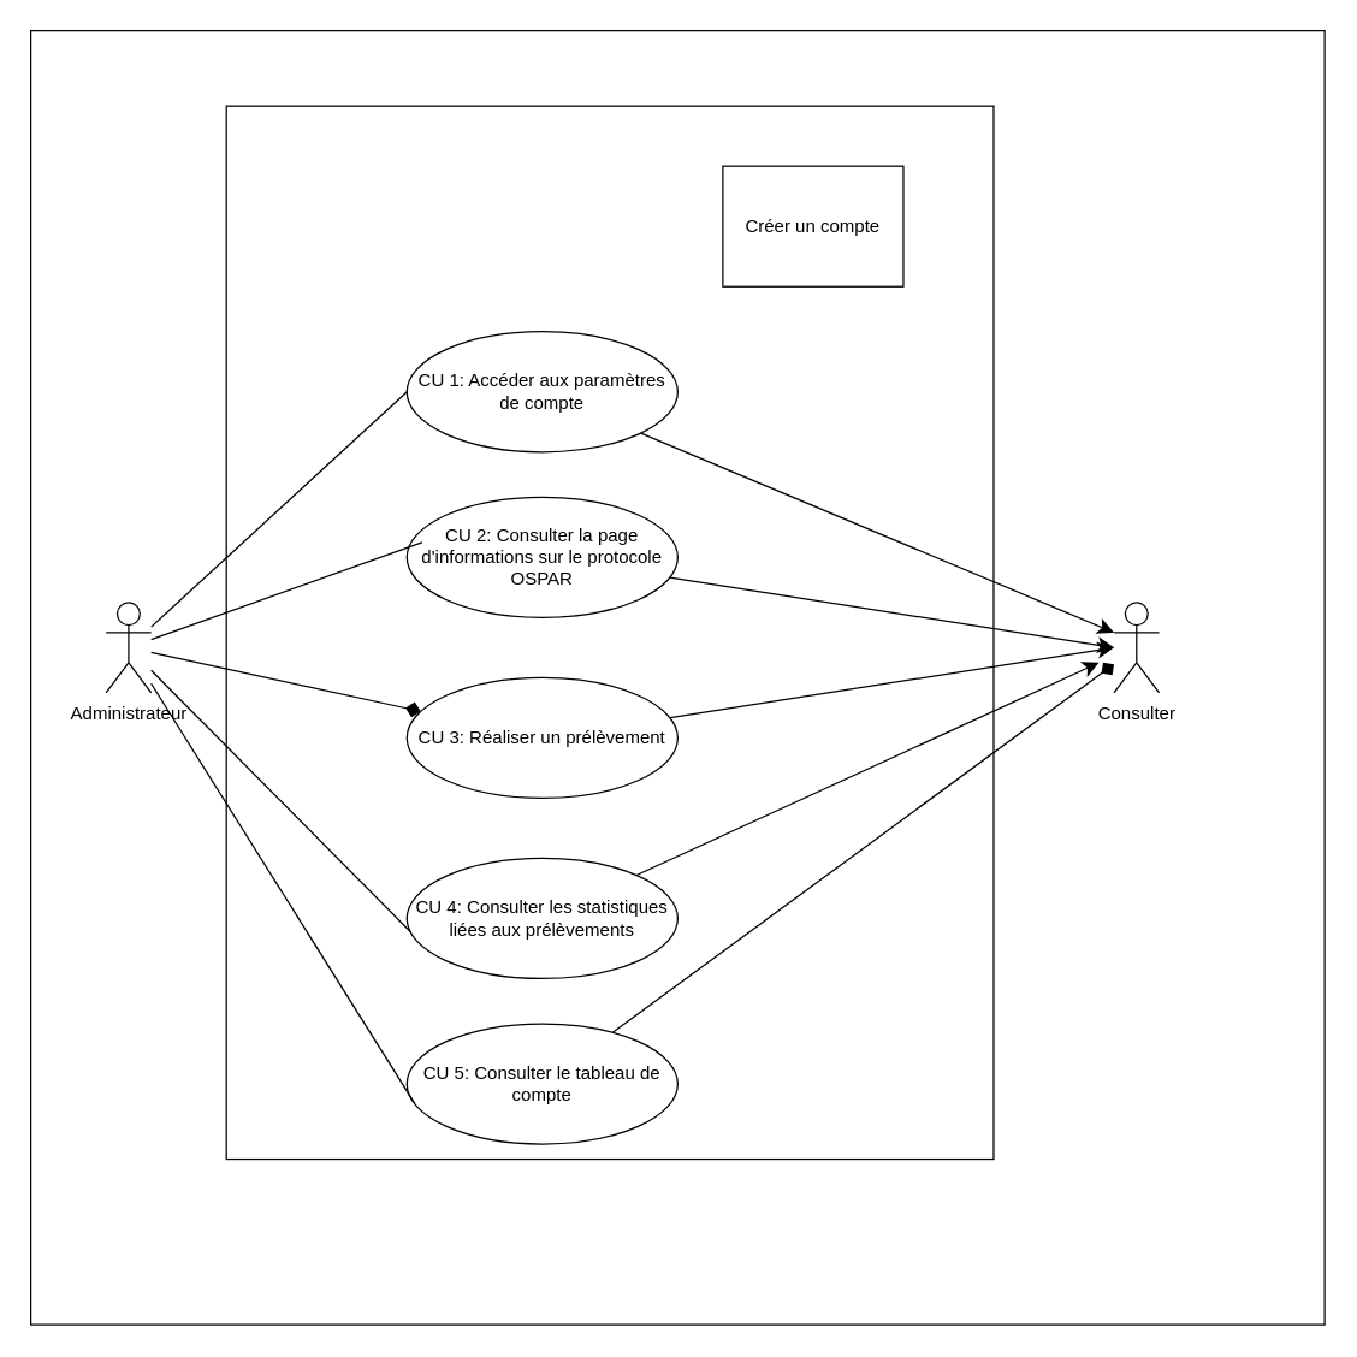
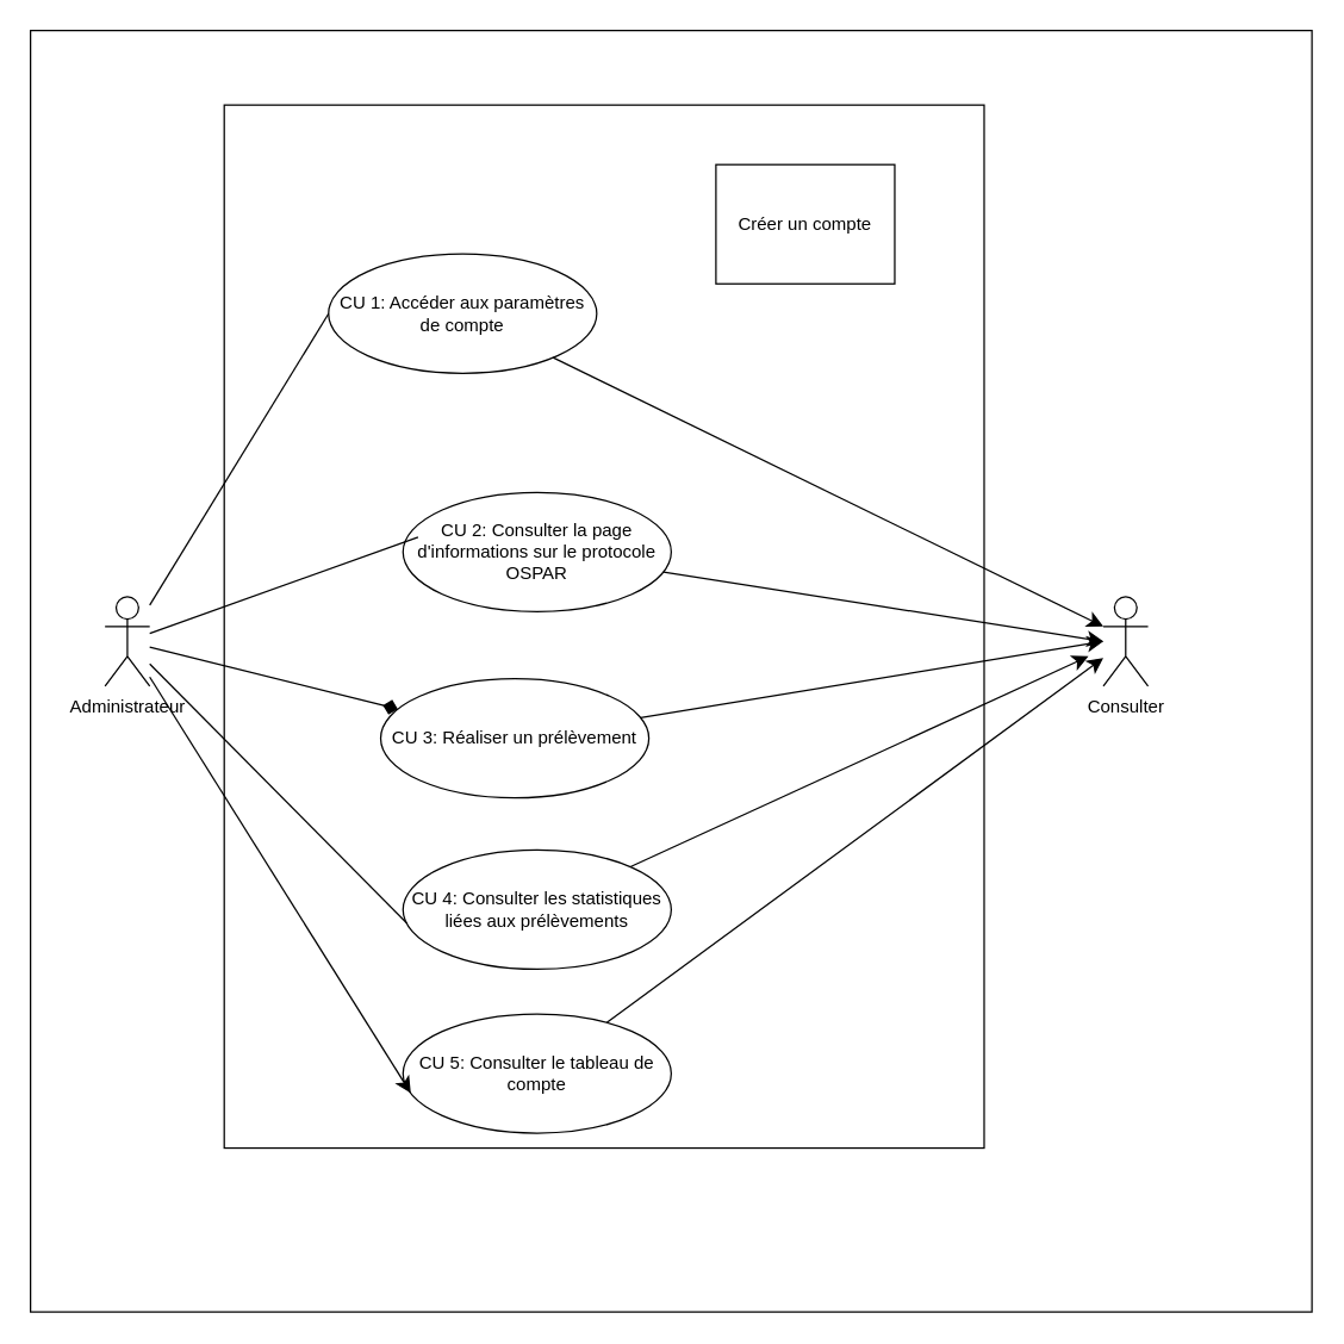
- <mxCell id="6" value="CU 1: Accéder aux paramètres de compte" style="ellipse;whiteSpace=wrap;html=1;" parent="1" vertex="1"><mxGeometry x="270" y="220" width="180" height="80" as="geometry" /></mxCell>
+ <mxCell id="6" value="CU 1: Accéder aux paramètres de compte" style="ellipse;whiteSpace=wrap;html=1;" parent="1" vertex="1"><mxGeometry x="220" y="170" width="180" height="80" as="geometry" /></mxCell>
- <mxCell id="14" style="edgeStyle=none;curved=1;rounded=0;orthogonalLoop=1;jettySize=auto;html=1;fontSize=12;startSize=8;endSize=8;endArrow=diamond;" edge="1" parent="1" source="15" target="5"><mxGeometry relative="1" as="geometry" /></mxCell>
+ <mxCell id="14" style="edgeStyle=none;curved=1;rounded=0;orthogonalLoop=1;jettySize=auto;html=1;fontSize=12;startSize=8;endSize=8;" edge="1" parent="1" source="15" target="5"><mxGeometry relative="1" as="geometry" /></mxCell>
- <mxCell id="10" value="CU 3: Réaliser un prélèvement" style="ellipse;whiteSpace=wrap;html=1;" parent="1" vertex="1"><mxGeometry x="270" y="450" width="180" height="80" as="geometry" /></mxCell>
+ <mxCell id="10" value="CU 3: Réaliser un prélèvement" style="ellipse;whiteSpace=wrap;html=1;" parent="1" vertex="1"><mxGeometry x="255" y="455" width="180" height="80" as="geometry" /></mxCell>
- <mxCell id="16" style="edgeStyle=none;curved=1;rounded=0;orthogonalLoop=1;jettySize=auto;html=1;entryX=0.029;entryY=0.664;entryDx=0;entryDy=0;entryPerimeter=0;fontSize=12;startSize=8;endSize=8;endArrow=none;startFill=0;" edge="1" parent="1" source="3" target="15"><mxGeometry relative="1" as="geometry" /></mxCell>
+ <mxCell id="16" style="edgeStyle=none;curved=1;rounded=0;orthogonalLoop=1;jettySize=auto;html=1;entryX=0.029;entryY=0.664;entryDx=0;entryDy=0;entryPerimeter=0;fontSize=12;startSize=8;endSize=8;endArrow=classic;startFill=0;" edge="1" parent="1" source="3" target="15"><mxGeometry relative="1" as="geometry" /></mxCell>
